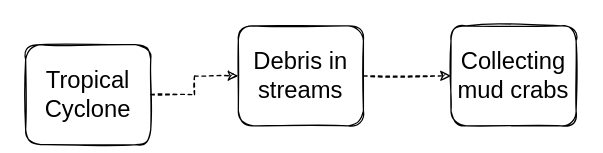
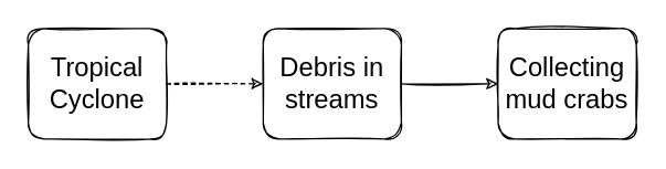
- <mxCell id="3" value="" style="edgeStyle=orthogonalEdgeStyle;rounded=0;orthogonalLoop=1;jettySize=auto;html=1;sketch=1;dashed=1;" edge="1" parent="1" source="4" target="2"><mxGeometry relative="1" as="geometry" /></mxCell>
+ <mxCell id="3" value="" style="edgeStyle=orthogonalEdgeStyle;rounded=0;orthogonalLoop=1;jettySize=auto;html=1;sketch=1;" edge="1" parent="1" source="4" target="2"><mxGeometry relative="1" as="geometry" /></mxCell>
- <mxCell id="6" value="&lt;font style=&quot;font-size: 19px&quot;&gt;Tropical Cyclone&lt;/font&gt;" style="text;html=1;fillColor=none;align=center;verticalAlign=middle;whiteSpace=wrap;rounded=1;strokeColor=#000000;shadow=0;sketch=1;" vertex="1" parent="1"><mxGeometry x="20" y="35" width="100" height="80" as="geometry" /></mxCell>
+ <mxCell id="6" value="&lt;font style=&quot;font-size: 19px&quot;&gt;Tropical Cyclone&lt;/font&gt;" style="text;html=1;fillColor=none;align=center;verticalAlign=middle;whiteSpace=wrap;rounded=1;strokeColor=#000000;shadow=0;sketch=1;" vertex="1" parent="1"><mxGeometry y="20" width="100" height="80" as="geometry" x="20" /></mxCell>
